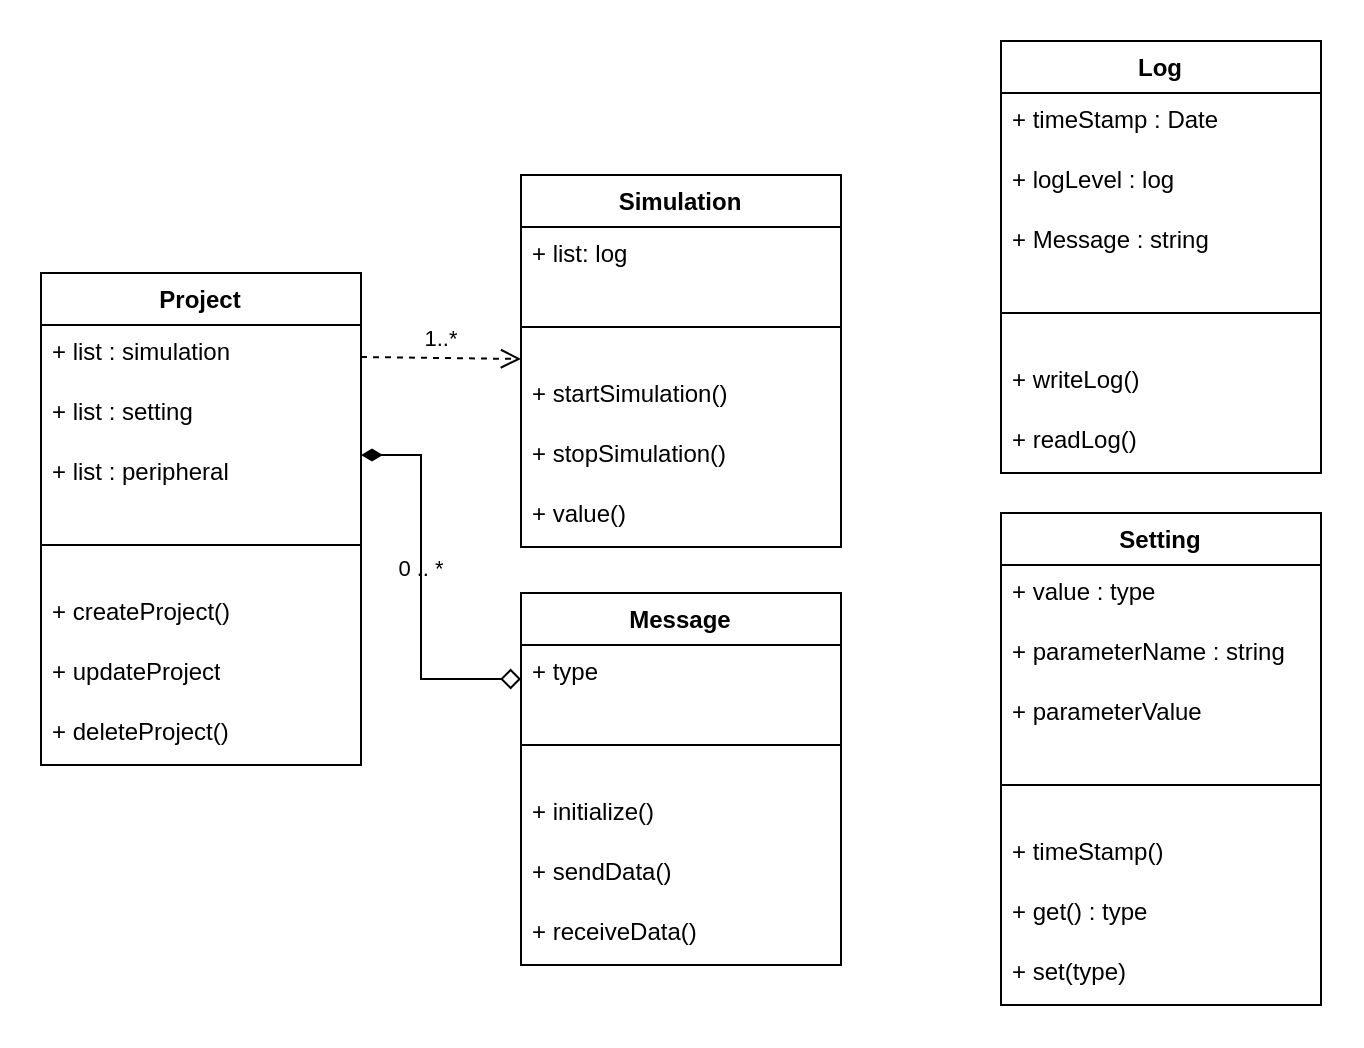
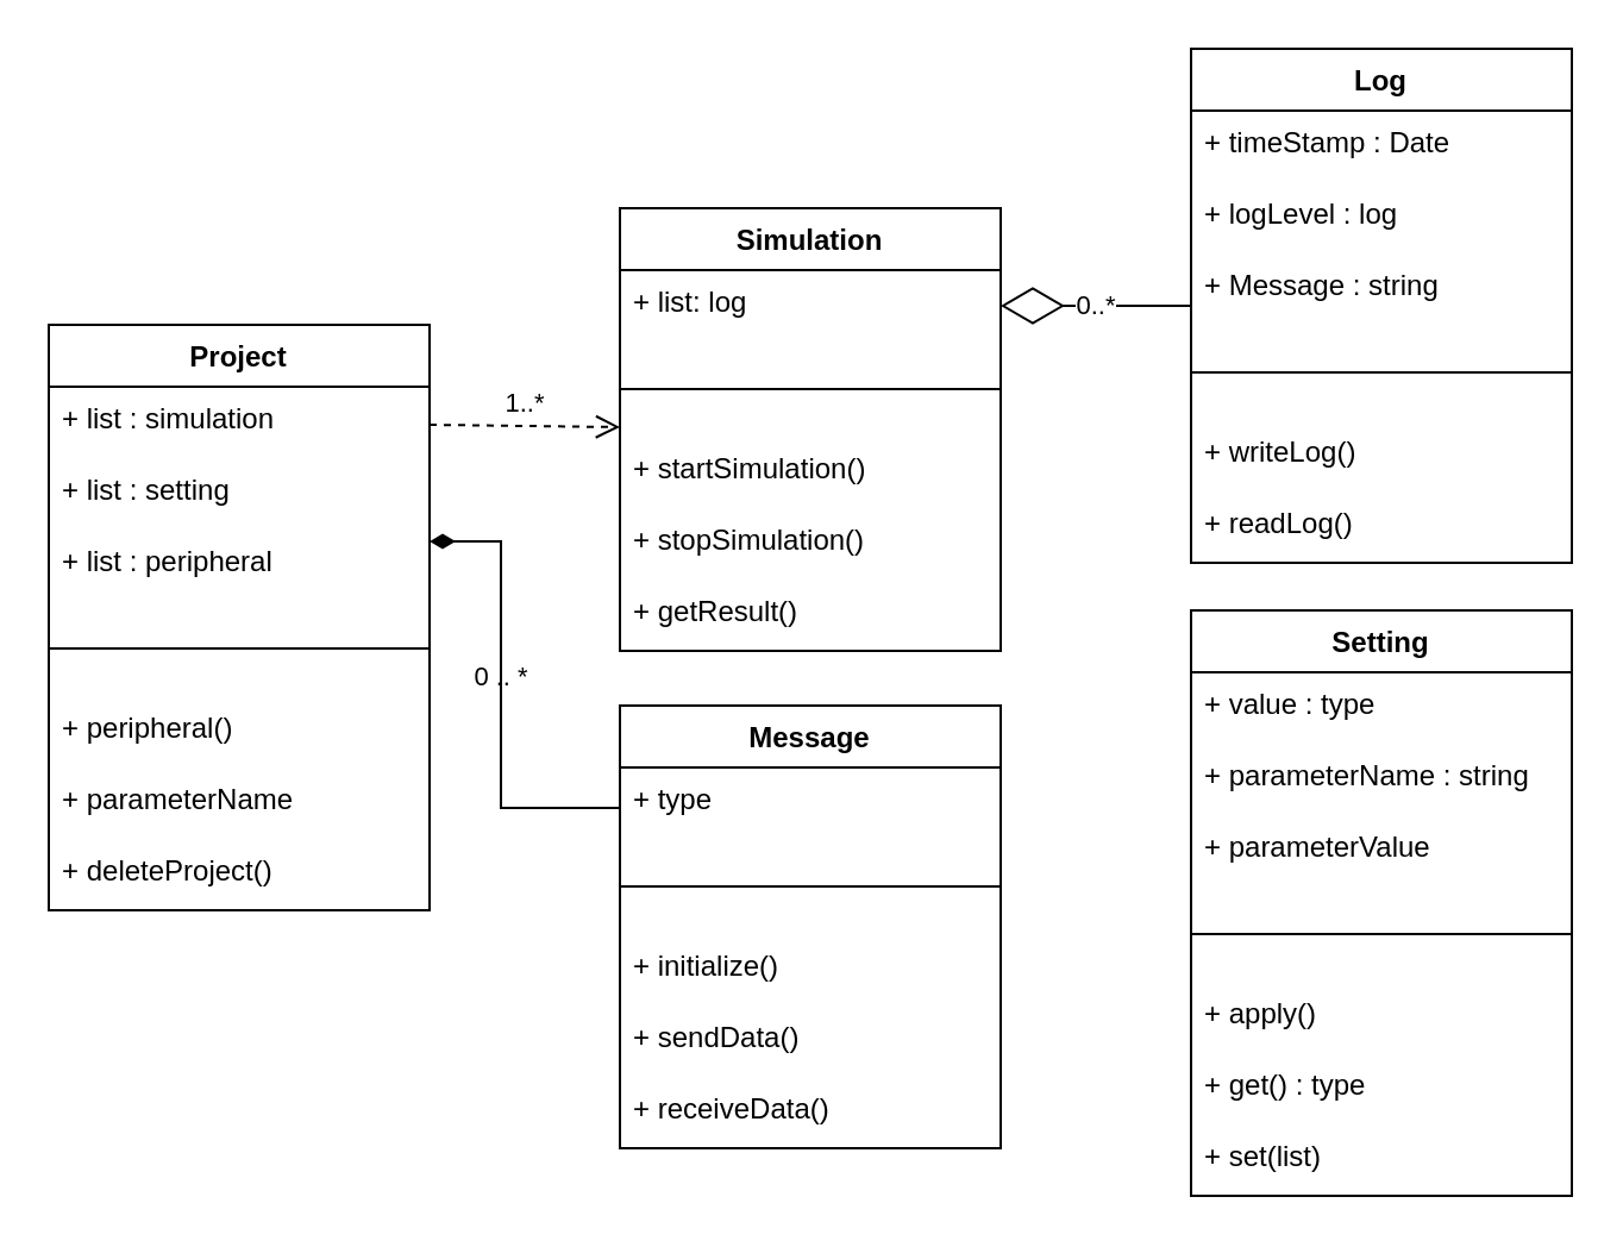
+ <mxCell id="24" value="0..*" style="endArrow=diamondThin;endFill=0;endSize=24;html=1;rounded=0;" edge="1" parent="1" source="11" target="19"><mxGeometry width="160" relative="1" as="geometry"><mxPoint x="430" y="536" as="sourcePoint" /><mxPoint x="590" y="536" as="targetPoint" /></mxGeometry></mxCell>
- <mxCell id="23" value="+ value()" style="text;strokeColor=none;fillColor=none;align=left;verticalAlign=top;spacingLeft=4;spacingRight=4;overflow=hidden;rotatable=0;points=[[0,0.5],[1,0.5]];portConstraint=eastwest;whiteSpace=wrap;html=1;" vertex="1" parent="18"><mxGeometry y="156" width="160" height="30" as="geometry" /></mxCell>
+ <mxCell id="23" value="+ getResult()" style="text;strokeColor=none;fillColor=none;align=left;verticalAlign=top;spacingLeft=4;spacingRight=4;overflow=hidden;rotatable=0;points=[[0,0.5],[1,0.5]];portConstraint=eastwest;whiteSpace=wrap;html=1;" vertex="1" parent="18"><mxGeometry y="156" width="160" height="30" as="geometry" /></mxCell>
- <mxCell id="7" value="+&amp;nbsp;createProject()" style="text;strokeColor=none;fillColor=none;align=left;verticalAlign=top;spacingLeft=4;spacingRight=4;overflow=hidden;rotatable=0;points=[[0,0.5],[1,0.5]];portConstraint=eastwest;whiteSpace=wrap;html=1;" parent="2" vertex="1"><mxGeometry y="156" width="160" height="30" as="geometry" /></mxCell>
+ <mxCell id="7" value="+&amp;nbsp;peripheral()" style="text;strokeColor=none;fillColor=none;align=left;verticalAlign=top;spacingLeft=4;spacingRight=4;overflow=hidden;rotatable=0;points=[[0,0.5],[1,0.5]];portConstraint=eastwest;whiteSpace=wrap;html=1;" parent="2" vertex="1"><mxGeometry y="156" width="160" height="30" as="geometry" /></mxCell>
- <mxCell id="8" value="+ updateProject" style="text;strokeColor=none;fillColor=none;align=left;verticalAlign=top;spacingLeft=4;spacingRight=4;overflow=hidden;rotatable=0;points=[[0,0.5],[1,0.5]];portConstraint=eastwest;whiteSpace=wrap;html=1;" vertex="1" parent="2"><mxGeometry y="186" width="160" height="30" as="geometry" /></mxCell>
+ <mxCell id="8" value="+ parameterName" style="text;strokeColor=none;fillColor=none;align=left;verticalAlign=top;spacingLeft=4;spacingRight=4;overflow=hidden;rotatable=0;points=[[0,0.5],[1,0.5]];portConstraint=eastwest;whiteSpace=wrap;html=1;" vertex="1" parent="2"><mxGeometry y="186" width="160" height="30" as="geometry" /></mxCell>
- <mxCell id="40" value="0 .. *" style="endArrow=diamond;startArrow=diamondThin;endFill=0;startFill=1;html=1;verticalAlign=bottom;labelBackgroundColor=none;strokeWidth=1;startSize=8;endSize=8;rounded=0;edgeStyle=orthogonalEdgeStyle;" edge="1" parent="1" source="5" target="34"><mxGeometry width="160" relative="1" as="geometry"><mxPoint x="190" y="211" as="sourcePoint" /><mxPoint x="510" y="286" as="targetPoint" /><Array as="points"><mxPoint x="210" y="227" /><mxPoint x="210" y="339" /></Array></mxGeometry></mxCell>
+ <mxCell id="40" value="0 .. *" style="endArrow=none;startArrow=diamondThin;endFill=0;startFill=1;html=1;verticalAlign=bottom;labelBackgroundColor=none;strokeWidth=1;startSize=8;endSize=8;rounded=0;edgeStyle=orthogonalEdgeStyle;" edge="1" parent="1" source="5" target="34"><mxGeometry width="160" relative="1" as="geometry"><mxPoint x="190" y="211" as="sourcePoint" /><mxPoint x="510" y="286" as="targetPoint" /><Array as="points"><mxPoint x="210" y="227" /><mxPoint x="210" y="339" /></Array></mxGeometry></mxCell>
- <mxCell id="30" value="+ timeStamp()" style="text;strokeColor=none;fillColor=none;align=left;verticalAlign=top;spacingLeft=4;spacingRight=4;overflow=hidden;rotatable=0;points=[[0,0.5],[1,0.5]];portConstraint=eastwest;whiteSpace=wrap;html=1;" vertex="1" parent="25"><mxGeometry y="156" width="160" height="30" as="geometry" /></mxCell>
+ <mxCell id="30" value="+ apply()" style="text;strokeColor=none;fillColor=none;align=left;verticalAlign=top;spacingLeft=4;spacingRight=4;overflow=hidden;rotatable=0;points=[[0,0.5],[1,0.5]];portConstraint=eastwest;whiteSpace=wrap;html=1;" vertex="1" parent="25"><mxGeometry y="156" width="160" height="30" as="geometry" /></mxCell>
- <mxCell id="32" value="+ set(type)" style="text;strokeColor=none;fillColor=none;align=left;verticalAlign=top;spacingLeft=4;spacingRight=4;overflow=hidden;rotatable=0;points=[[0,0.5],[1,0.5]];portConstraint=eastwest;whiteSpace=wrap;html=1;" vertex="1" parent="25"><mxGeometry y="216" width="160" height="30" as="geometry" /></mxCell>
+ <mxCell id="32" value="+ set(list)" style="text;strokeColor=none;fillColor=none;align=left;verticalAlign=top;spacingLeft=4;spacingRight=4;overflow=hidden;rotatable=0;points=[[0,0.5],[1,0.5]];portConstraint=eastwest;whiteSpace=wrap;html=1;" vertex="1" parent="25"><mxGeometry y="216" width="160" height="30" as="geometry" /></mxCell>
